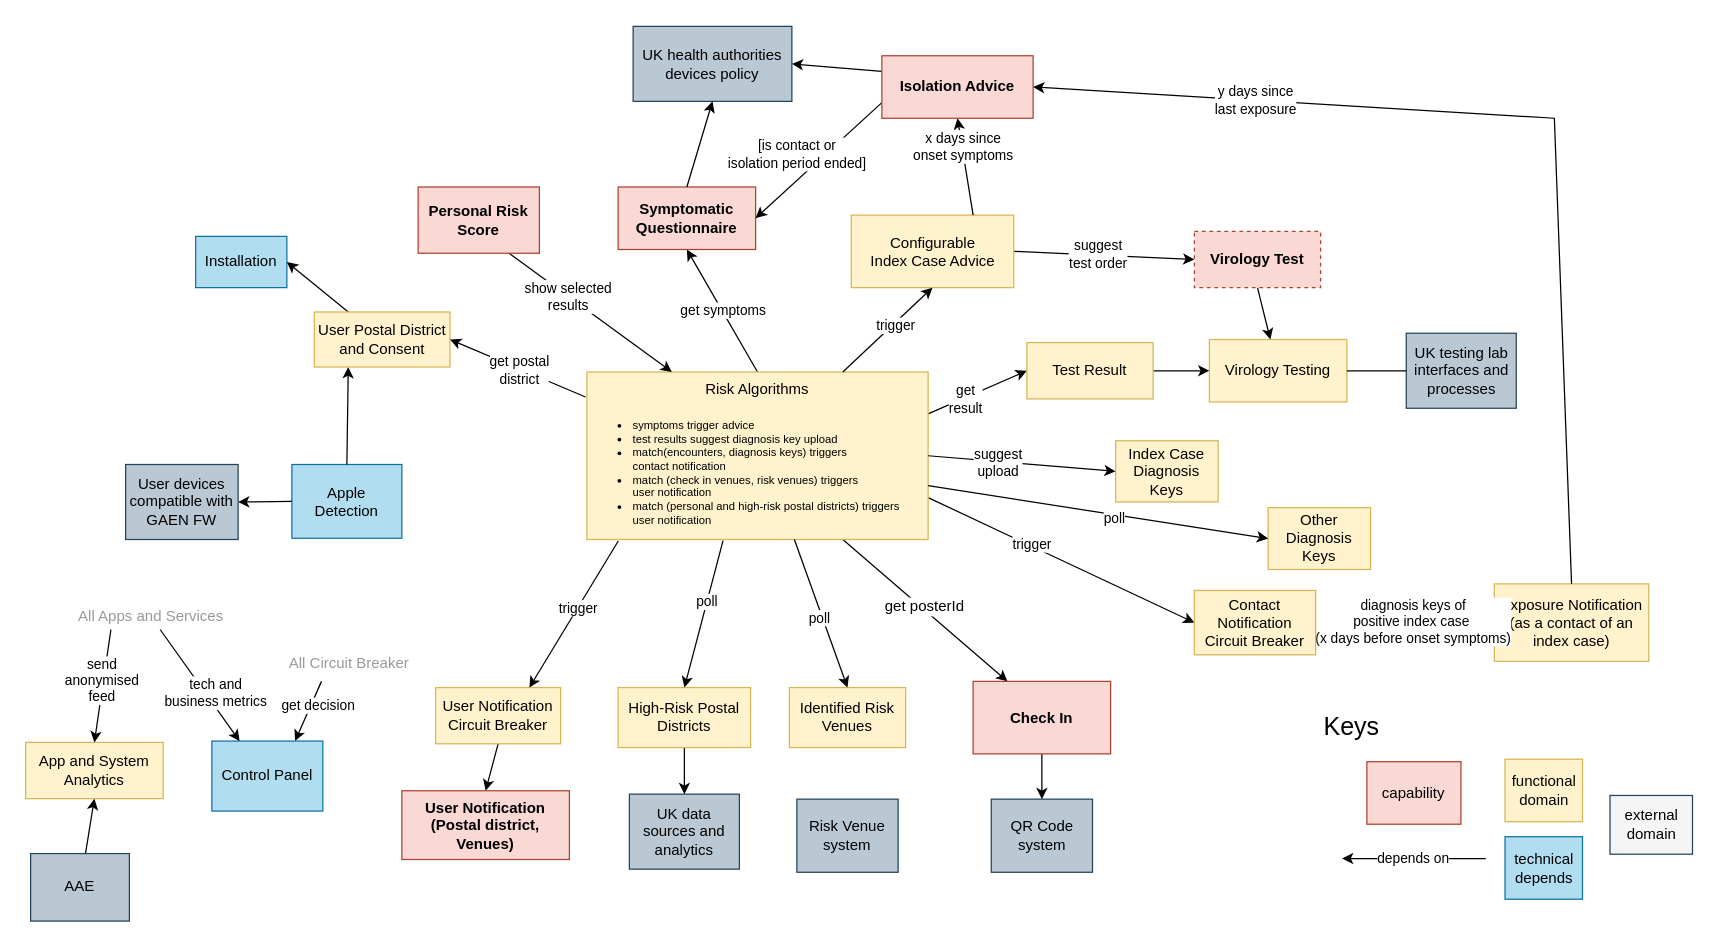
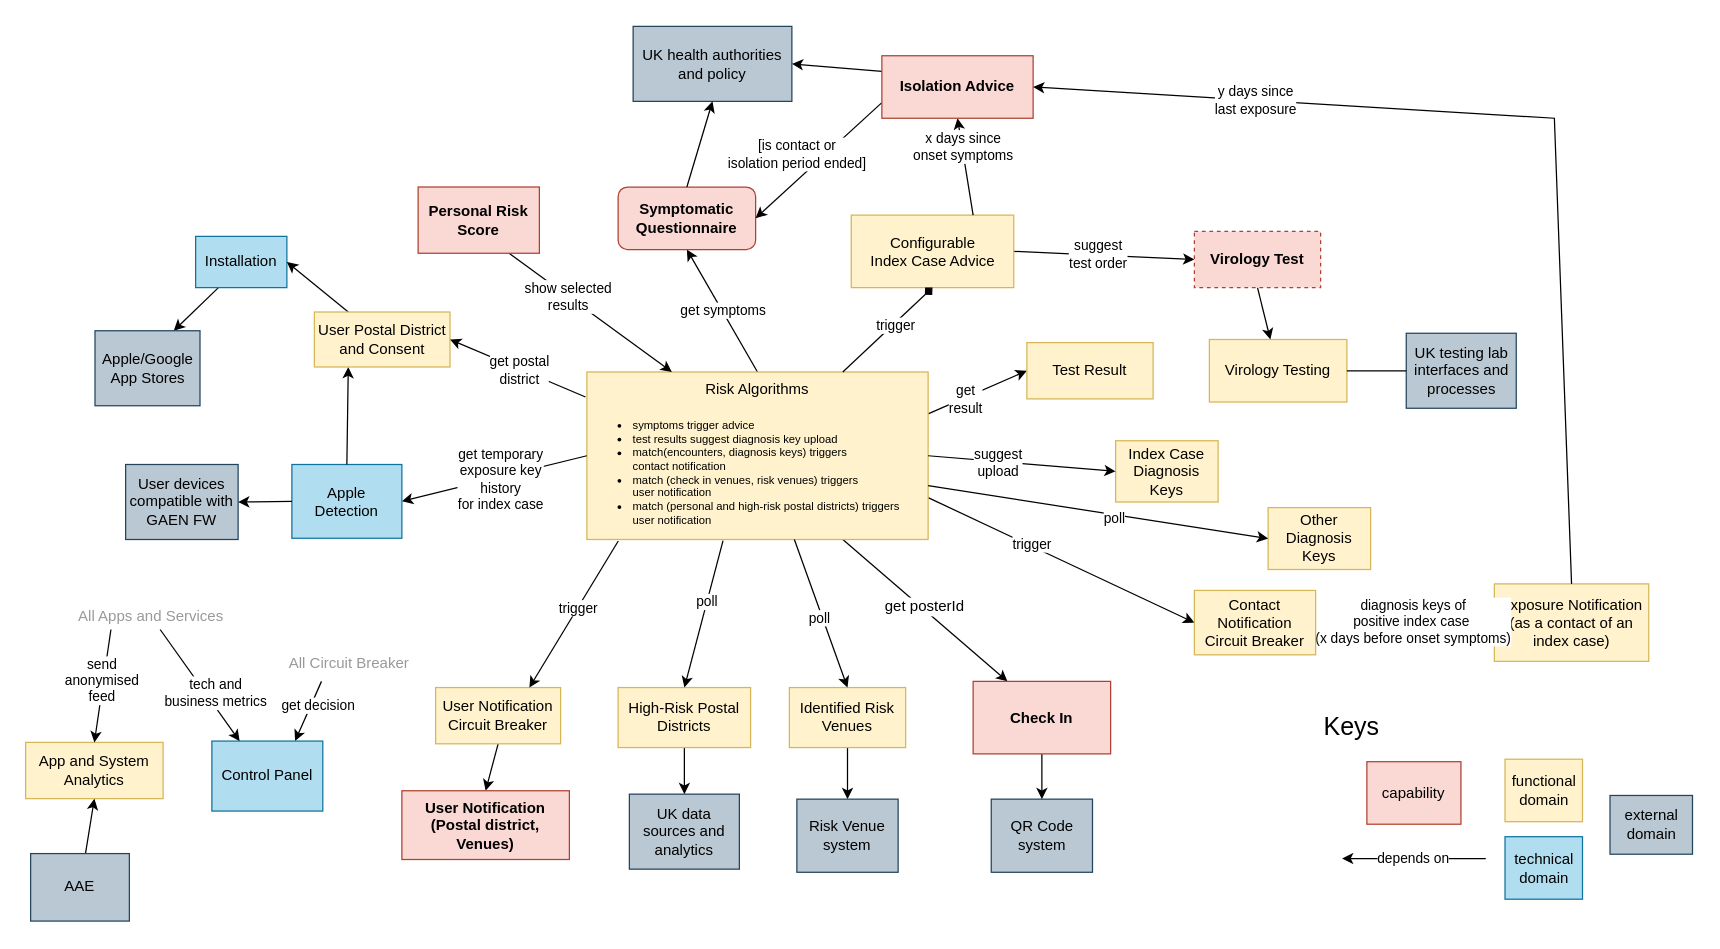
- <mxCell id="24" value="UK health authorities devices policy" style="rounded=0;whiteSpace=wrap;html=1;fillColor=#bac8d3;strokeColor=#23445d;" parent="1" vertex="1"><mxGeometry x="506" y="20.5" width="127" height="60" as="geometry" /></mxCell>
+ <mxCell id="24" value="UK health authorities and policy" style="rounded=0;whiteSpace=wrap;html=1;fillColor=#bac8d3;strokeColor=#23445d;" parent="1" vertex="1"><mxGeometry x="506" y="20.5" width="127" height="60" as="geometry" /></mxCell>
- <mxCell id="30" value="Symptomatic Questionnaire" style="rounded=0;whiteSpace=wrap;html=1;fillColor=#fad9d5;strokeColor=#ae4132;fontStyle=1" parent="1" vertex="1"><mxGeometry x="494" y="149" width="110" height="50" as="geometry" /></mxCell>
+ <mxCell id="30" value="Symptomatic Questionnaire" style="whiteSpace=wrap;html=1;fillColor=#fad9d5;strokeColor=#ae4132;fontStyle=1;rounded=1;" parent="1" vertex="1"><mxGeometry x="494" y="149" width="110" height="50" as="geometry" /></mxCell>
- <mxCell id="45" value="" style="edgeStyle=none;rounded=0;orthogonalLoop=1;jettySize=auto;html=1;fontSize=19;entryX=0.5;entryY=1;entryDx=0;entryDy=0;exitX=0.75;exitY=0;exitDx=0;exitDy=0;" parent="1" source="12" target="18" edge="1"><mxGeometry relative="1" as="geometry"><mxPoint x="596.5" y="220" as="sourcePoint" /><mxPoint x="692" y="218" as="targetPoint" /></mxGeometry></mxCell>
+ <mxCell id="45" value="" style="edgeStyle=none;rounded=0;orthogonalLoop=1;jettySize=auto;html=1;fontSize=19;entryX=0.5;entryY=1;entryDx=0;entryDy=0;exitX=0.75;exitY=0;exitDx=0;exitDy=0;endArrow=diamond;" parent="1" source="12" target="18" edge="1"><mxGeometry relative="1" as="geometry"><mxPoint x="596.5" y="220" as="sourcePoint" /><mxPoint x="692" y="218" as="targetPoint" /></mxGeometry></mxCell>
+ <mxCell id="27" style="edgeStyle=none;rounded=0;orthogonalLoop=1;jettySize=auto;html=1;exitX=0.25;exitY=1;exitDx=0;exitDy=0;entryX=0.75;entryY=0;entryDx=0;entryDy=0;" parent="1" source="28" target="89" edge="1"><mxGeometry relative="1" as="geometry" /></mxCell>
+ <mxCell id="89" value="Apple/Google App Stores" style="rounded=0;whiteSpace=wrap;html=1;fillColor=#bac8d3;strokeColor=#23445d;" parent="1" vertex="1"><mxGeometry x="75.5" y="264" width="84" height="60" as="geometry" /></mxCell>
- <mxCell id="78" style="edgeStyle=none;rounded=0;orthogonalLoop=1;jettySize=auto;html=1;entryX=0;entryY=0.5;entryDx=0;entryDy=0;" parent="1" source="79" target="19" edge="1"><mxGeometry relative="1" as="geometry" /></mxCell>
+ <mxCell id="13" value="" style="edgeStyle=none;rounded=0;orthogonalLoop=1;jettySize=auto;html=1;exitX=0;exitY=0.5;exitDx=0;exitDy=0;entryX=1;entryY=0.5;entryDx=0;entryDy=0;" parent="1" source="12" target="15" edge="1"><mxGeometry relative="1" as="geometry"><mxPoint x="525" y="389.75" as="targetPoint" /><mxPoint x="465" y="371" as="sourcePoint" /></mxGeometry></mxCell>
+ <mxCell id="14" value="get temporary &lt;br&gt;exposure key &lt;br&gt;history &lt;br&gt;for index case" style="edgeLabel;html=1;align=center;verticalAlign=middle;resizable=0;points=[];" parent="13" vertex="1" connectable="0"><mxGeometry x="-0.139" y="2" relative="1" as="geometry"><mxPoint x="-5.99" y="0.55" as="offset" /></mxGeometry></mxCell>
+ <mxCell id="47" style="rounded=0;orthogonalLoop=1;jettySize=auto;html=1;entryX=0.5;entryY=0;entryDx=0;entryDy=0;" parent="1" source="48" target="88" edge="1"><mxGeometry relative="1" as="geometry" /></mxCell>
- <mxCell id="39" value="external domain" style="rounded=0;whiteSpace=wrap;html=1;fillColor=#f5f5f5;strokeColor=#23445d;fontColor=#000000;" parent="1" vertex="1"><mxGeometry x="1287.5" y="635.77" width="66" height="47" as="geometry" /></mxCell>
+ <mxCell id="39" value="external domain" style="rounded=0;whiteSpace=wrap;html=1;fillColor=#bac8d3;strokeColor=#23445d;fontColor=#000000;" parent="1" vertex="1"><mxGeometry x="1287.5" y="635.77" width="66" height="47" as="geometry" /></mxCell>
- <mxCell id="37" value="technical depends" style="rounded=0;whiteSpace=wrap;html=1;fillColor=#b1ddf0;strokeColor=#10739e;" parent="1" vertex="1"><mxGeometry x="1203.5" y="668.77" width="62" height="50" as="geometry" /></mxCell>
+ <mxCell id="37" value="technical domain" style="rounded=0;whiteSpace=wrap;html=1;fillColor=#b1ddf0;strokeColor=#10739e;" parent="1" vertex="1"><mxGeometry x="1203.5" y="668.77" width="62" height="50" as="geometry" /></mxCell>
